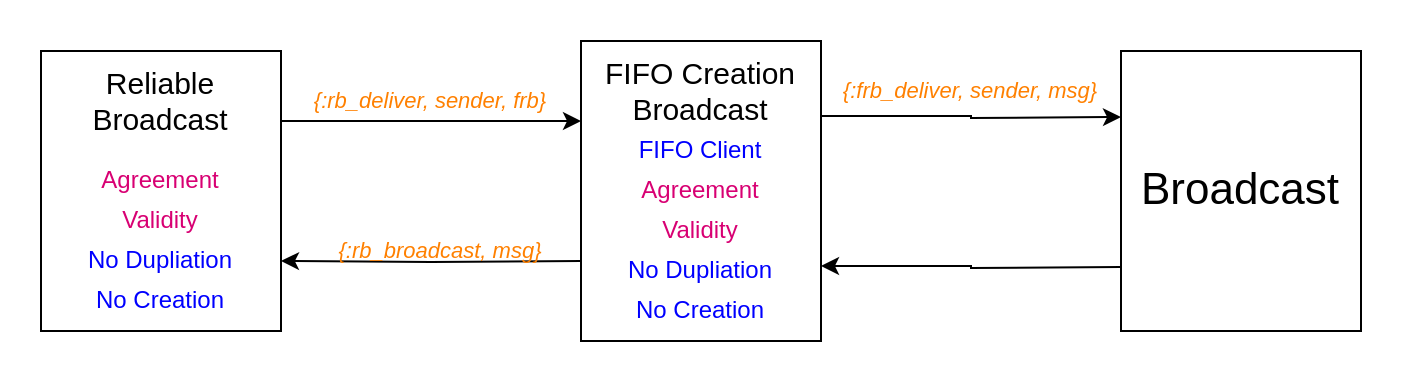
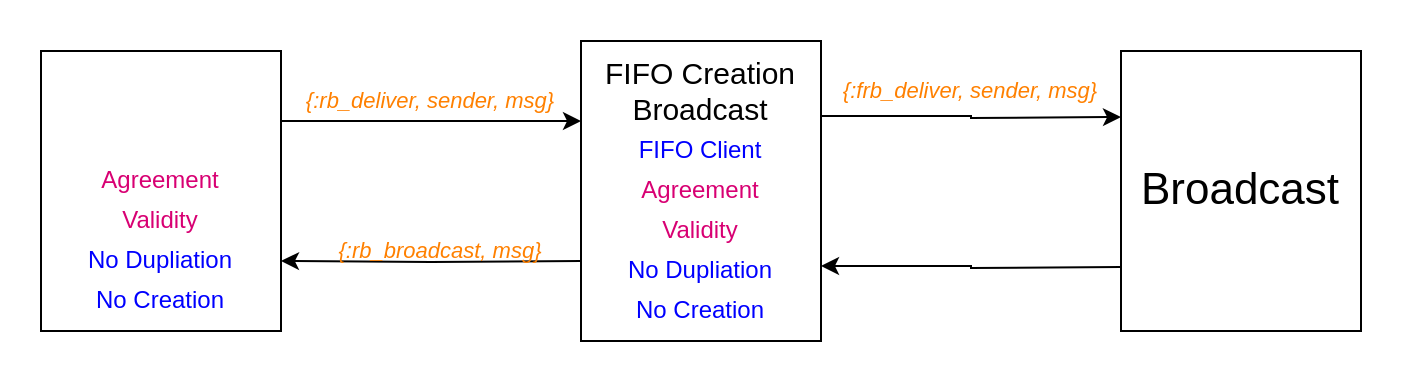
- <mxCell id="4" value="Reliable&lt;br&gt;Broadcast" style="text;html=1;strokeColor=none;fillColor=none;align=center;verticalAlign=middle;whiteSpace=wrap;rounded=0;fontSize=15;" vertex="1" parent="1"><mxGeometry x="20" y="35" width="120" height="30" as="geometry" /></mxCell>
- <mxCell id="9" value="{:rb_deliver, sender, frb}" style="text;html=1;strokeColor=none;fillColor=none;align=center;verticalAlign=middle;whiteSpace=wrap;rounded=0;fontSize=11;fontColor=#FF8000;fontStyle=2" vertex="1" parent="1"><mxGeometry x="150" y="35" width="130" height="30" as="geometry" /></mxCell>
+ <mxCell id="9" value="{:rb_deliver, sender, msg}" style="text;html=1;strokeColor=none;fillColor=none;align=center;verticalAlign=middle;whiteSpace=wrap;rounded=0;fontSize=11;fontColor=#FF8000;fontStyle=2" vertex="1" parent="1"><mxGeometry x="150" y="35" width="130" height="30" as="geometry" /></mxCell>
